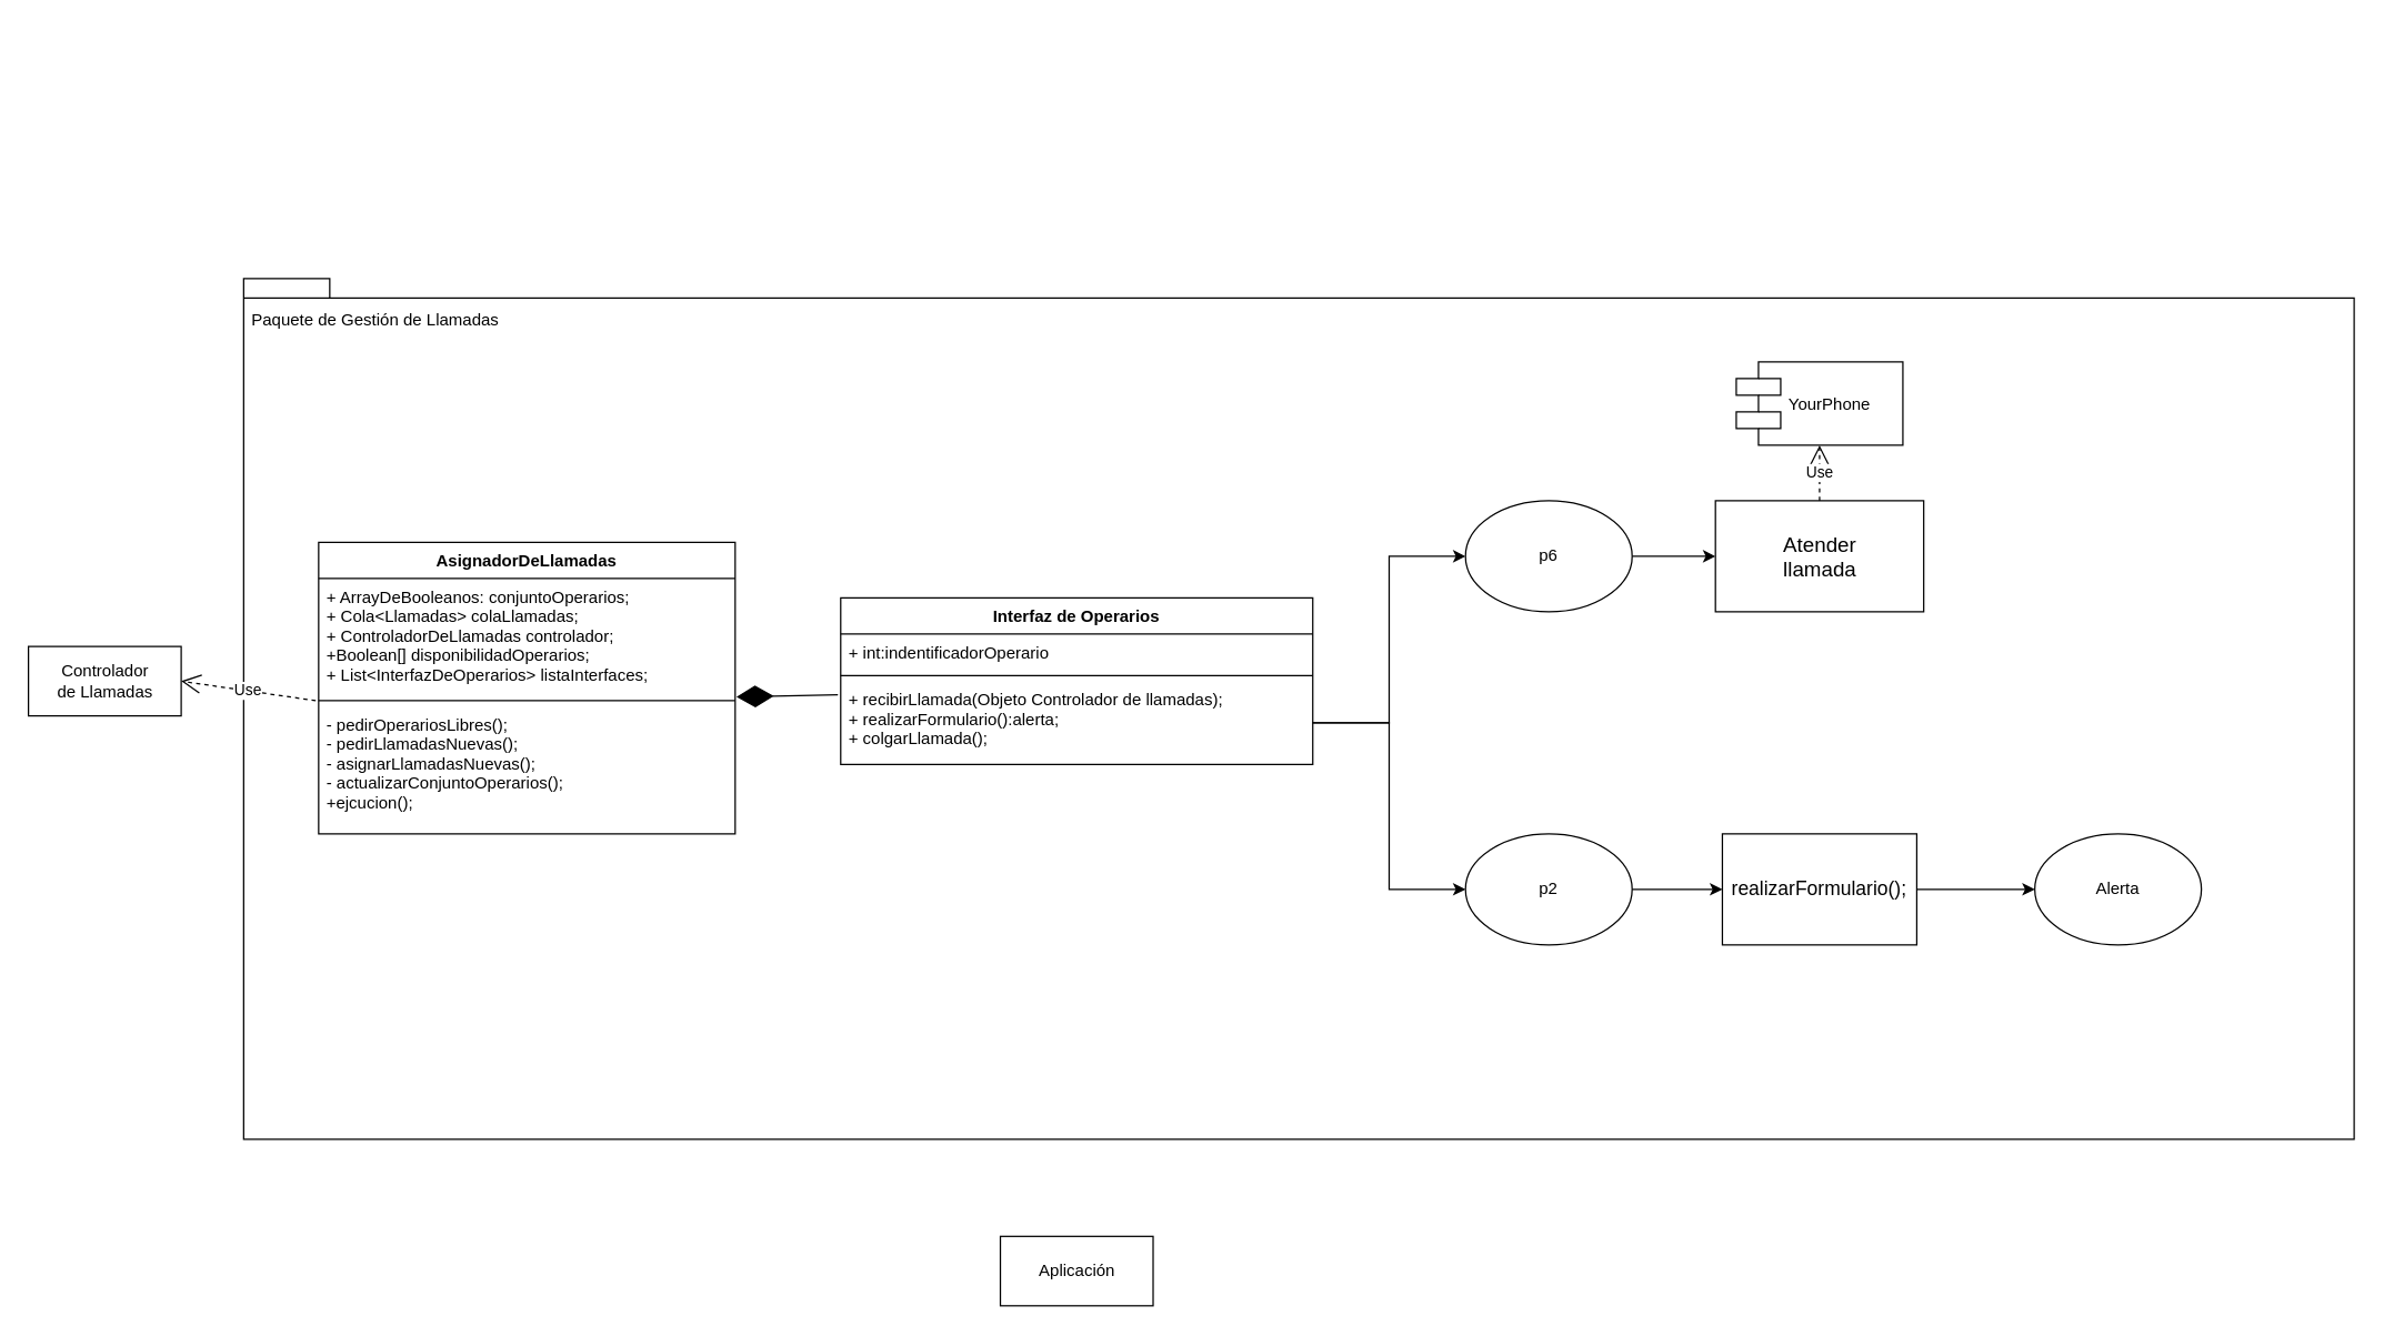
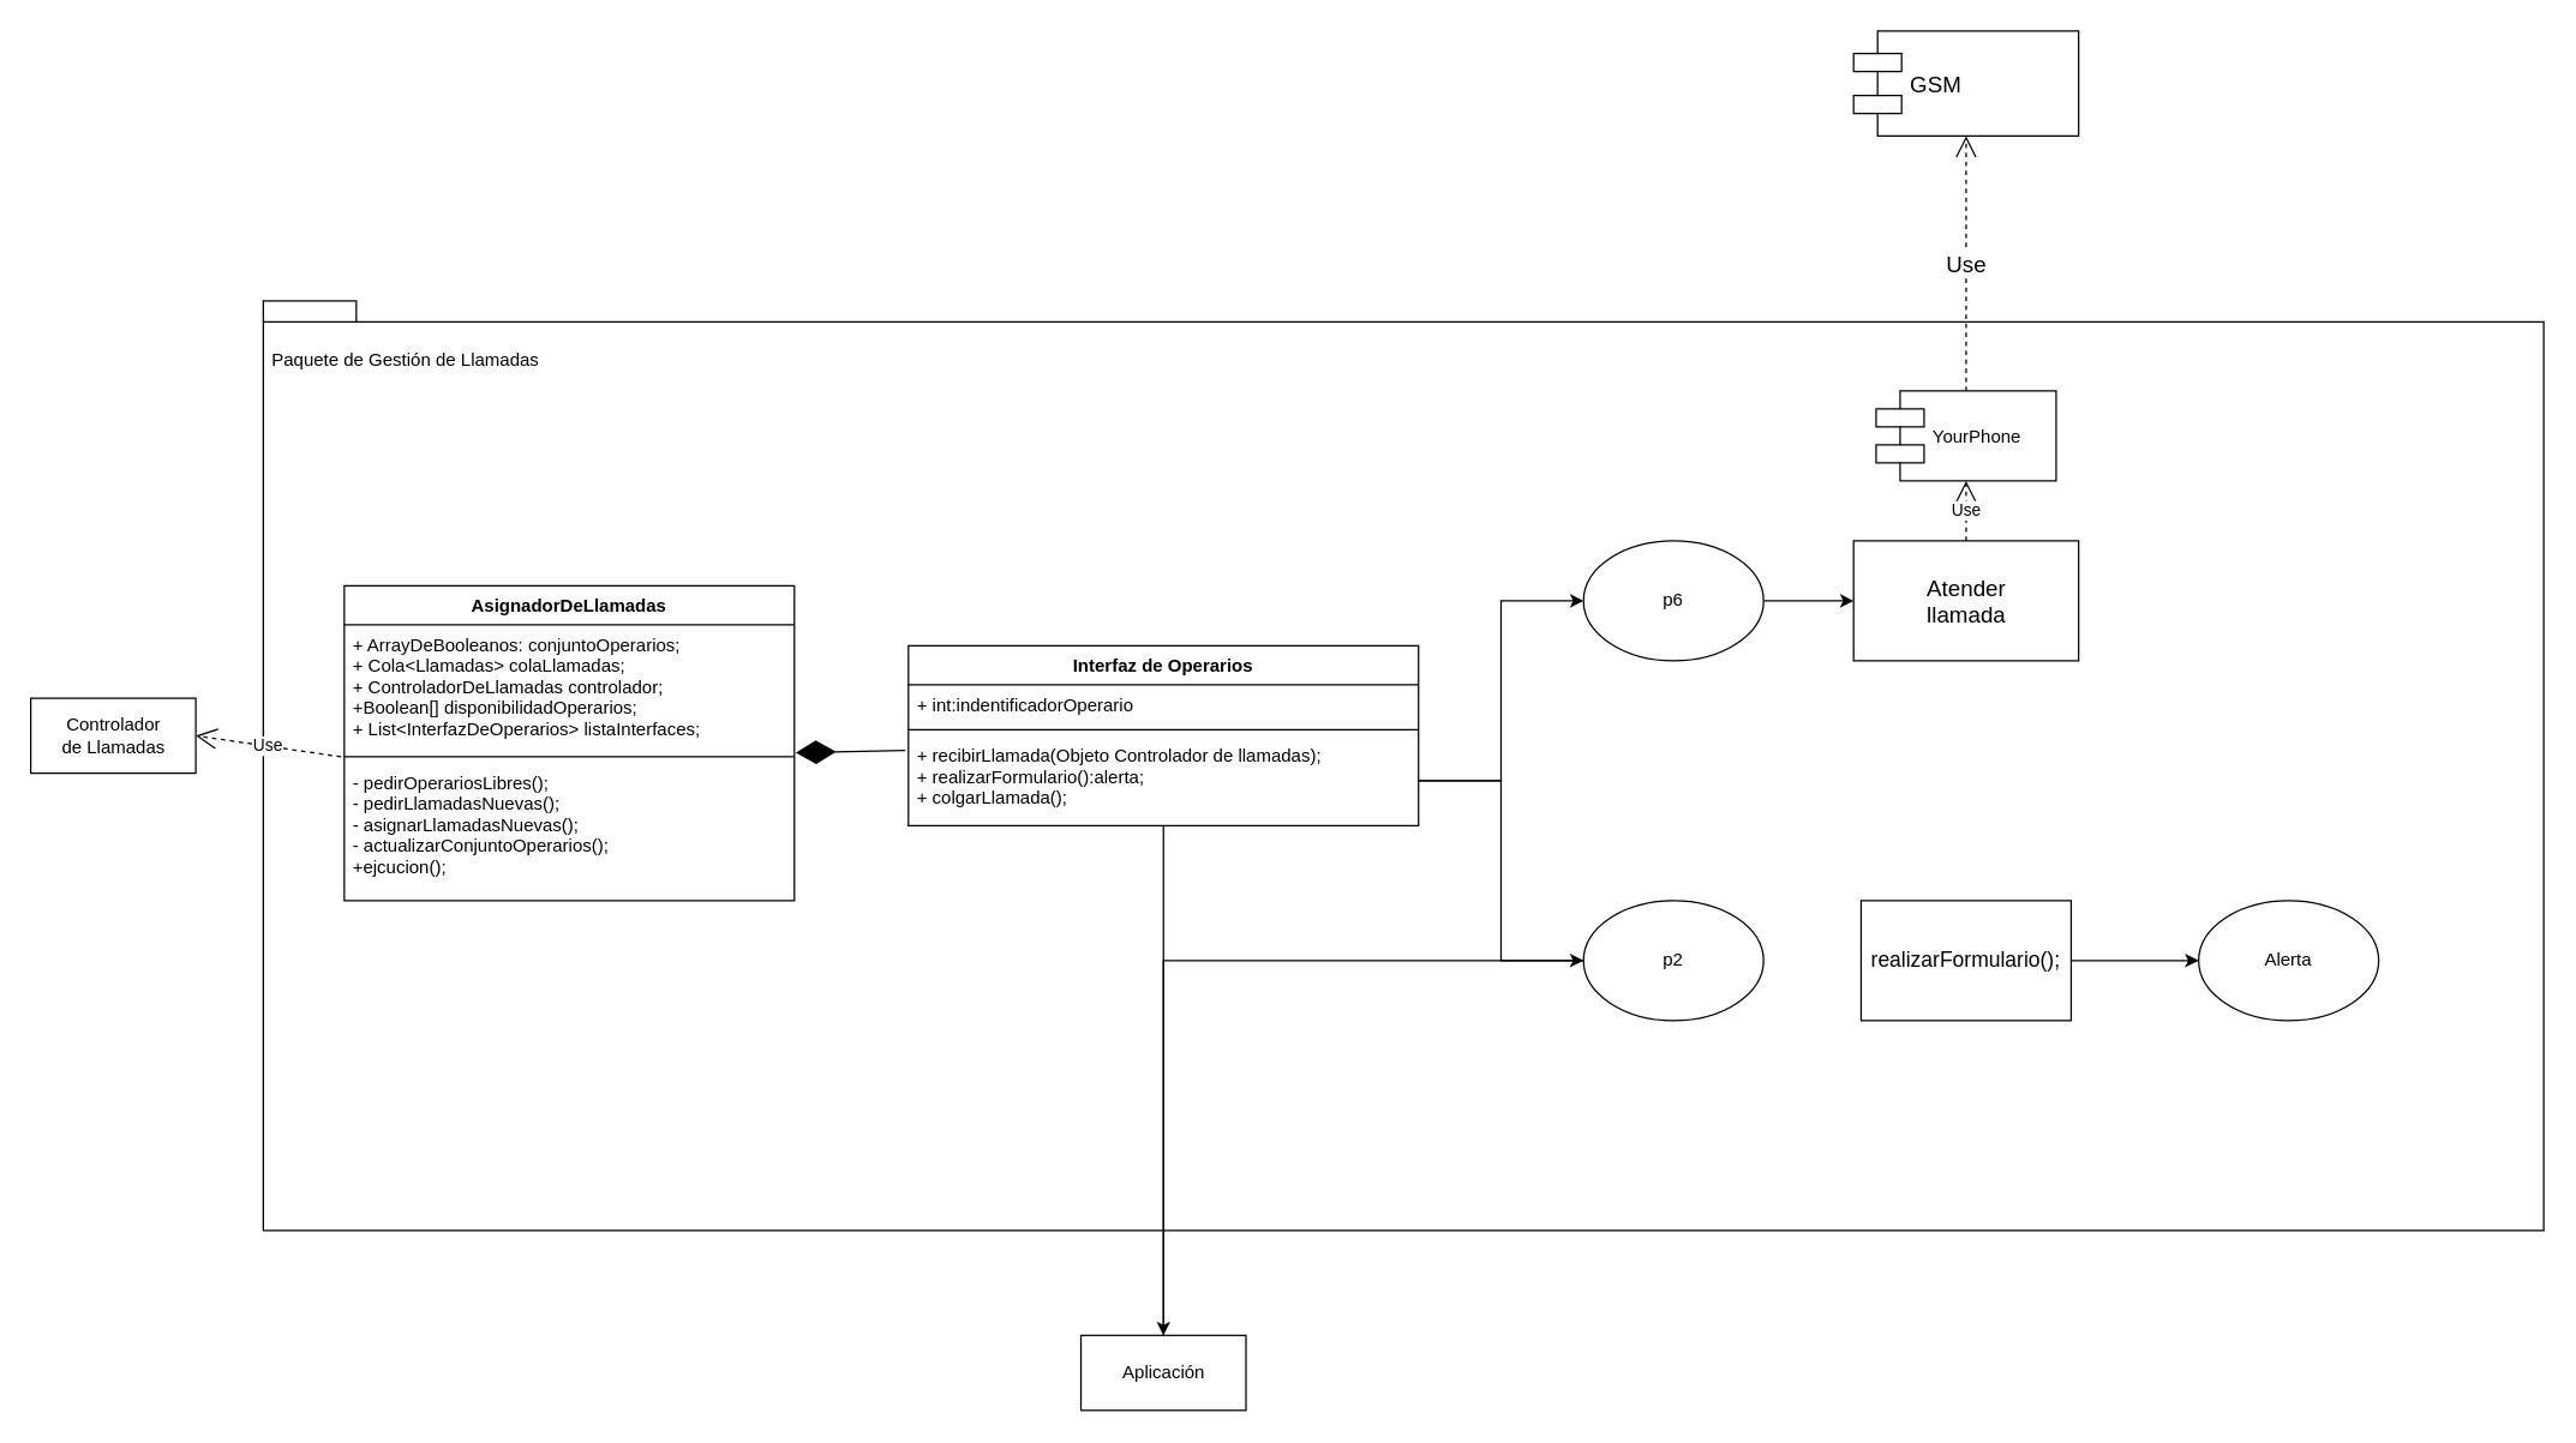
+ <mxCell id="27" value="GSM" style="shape=component;align=left;spacingLeft=36;fontSize=15;" parent="1" vertex="1"><mxGeometry x="1235" y="20" width="150" height="70" as="geometry" /></mxCell>
+ <mxCell id="28" value="Use" style="endArrow=open;endSize=12;dashed=1;html=1;fontSize=15;exitX=0.5;exitY=0;exitDx=0;exitDy=0;entryX=0.5;entryY=1;entryDx=0;entryDy=0;" parent="1" source="29" target="27" edge="1"><mxGeometry width="160" relative="1" as="geometry"><mxPoint x="1375" y="140" as="sourcePoint" /><mxPoint x="1535" y="140" as="targetPoint" /></mxGeometry></mxCell>
- <mxCell id="15" value="Paquete de Gestión de Llamadas" style="text;html=1;resizable=0;points=[];autosize=1;align=left;verticalAlign=top;spacingTop=-4;" parent="1" vertex="1"><mxGeometry x="179" y="220" width="200" height="20" as="geometry" /></mxCell>
+ <mxCell id="15" value="Paquete de Gestión de Llamadas" style="text;html=1;resizable=0;points=[];autosize=1;align=left;verticalAlign=top;spacingTop=-4;" parent="1" vertex="1"><mxGeometry x="179" y="230" width="200" height="20" as="geometry" /></mxCell>
+ <mxCell id="9" style="edgeStyle=orthogonalEdgeStyle;rounded=0;orthogonalLoop=1;jettySize=auto;html=1;entryX=0.5;entryY=0;entryDx=0;entryDy=0;endArrow=none;endFill=0;" parent="1" source="10" target="14" edge="1"><mxGeometry relative="1" as="geometry" /></mxCell>
- <mxCell id="20" style="edgeStyle=orthogonalEdgeStyle;rounded=0;orthogonalLoop=1;jettySize=auto;html=1;entryX=0;entryY=0.5;entryDx=0;entryDy=0;endArrow=classic;endFill=1;" parent="1" source="21" target="23" edge="1"><mxGeometry relative="1" as="geometry" /></mxCell>
+ <mxCell id="20" style="edgeStyle=orthogonalEdgeStyle;rounded=0;orthogonalLoop=1;jettySize=auto;html=1;endArrow=classic;endFill=1;" parent="1" source="21" target="14" edge="1"><mxGeometry relative="1" as="geometry" /></mxCell>
